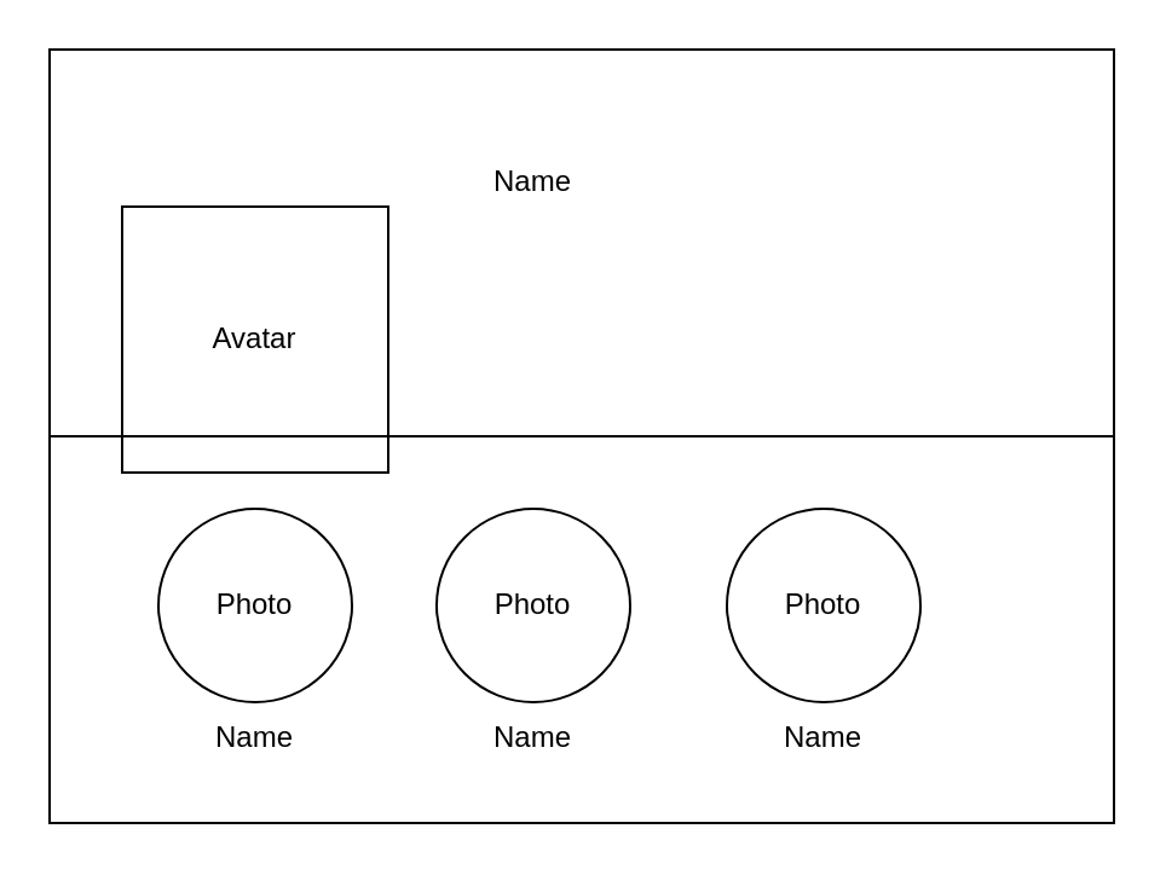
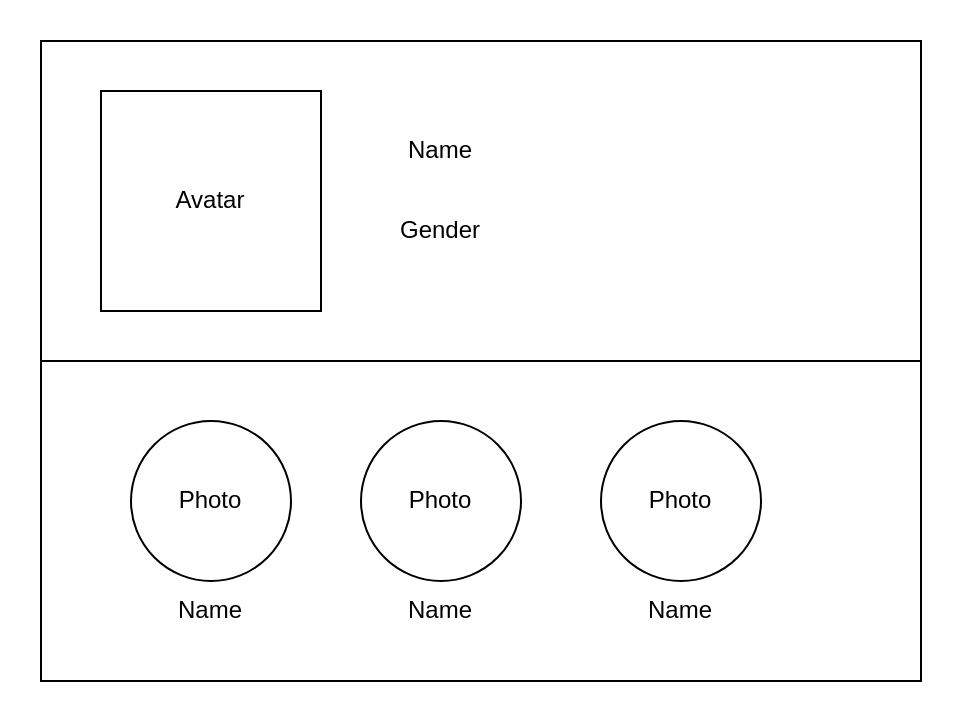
+ <mxCell id="5" value="Gender" style="text;html=1;strokeColor=none;fillColor=none;align=center;verticalAlign=middle;whiteSpace=wrap;rounded=0;" parent="1" vertex="1"><mxGeometry x="190" y="100" width="60" height="30" as="geometry" /></mxCell>
- <mxCell id="3" value="Avatar" style="rounded=0;whiteSpace=wrap;html=1;" parent="1" vertex="1"><mxGeometry x="50" y="85" width="110" height="110" as="geometry" /></mxCell>
+ <mxCell id="3" value="Avatar" style="rounded=0;whiteSpace=wrap;html=1;" parent="1" vertex="1"><mxGeometry x="50" y="45" width="110" height="110" as="geometry" /></mxCell>
